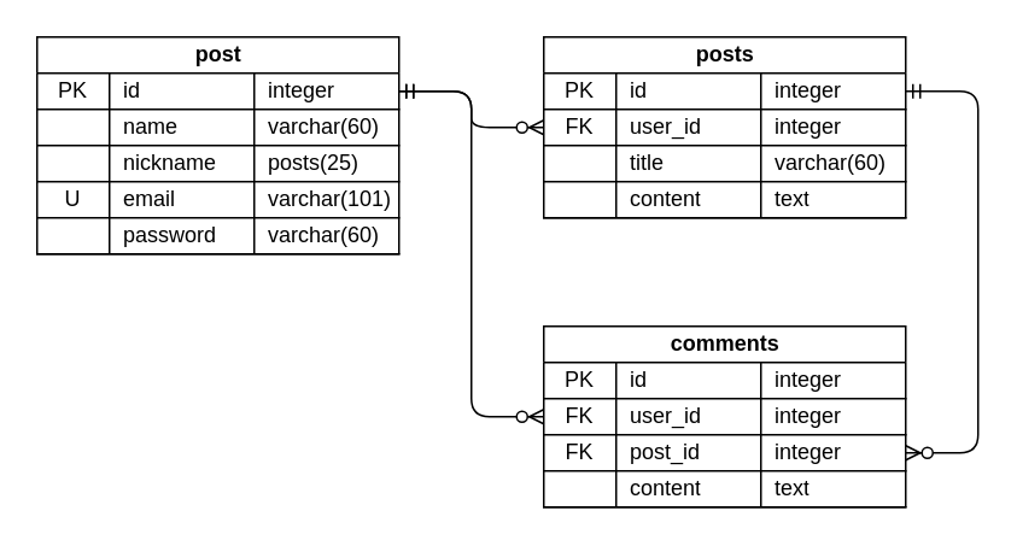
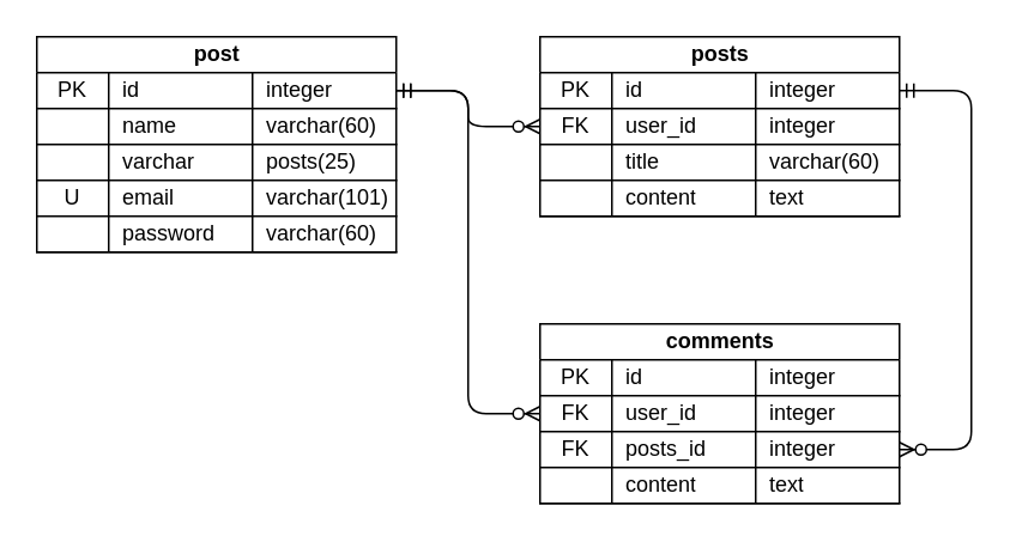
- <mxCell id="13" value="nickname" style="shape=partialRectangle;connectable=0;fillColor=none;top=0;left=0;bottom=0;right=0;align=left;spacingLeft=6;fontStyle=0;overflow=hidden;whiteSpace=wrap;html=1;" parent="11" vertex="1"><mxGeometry x="40" width="80" height="20" as="geometry"><mxRectangle width="80" height="20" as="alternateBounds" /></mxGeometry></mxCell>
+ <mxCell id="13" value="varchar" style="shape=partialRectangle;connectable=0;fillColor=none;top=0;left=0;bottom=0;right=0;align=left;spacingLeft=6;fontStyle=0;overflow=hidden;whiteSpace=wrap;html=1;" parent="11" vertex="1"><mxGeometry x="40" width="80" height="20" as="geometry"><mxRectangle width="80" height="20" as="alternateBounds" /></mxGeometry></mxCell>
- <mxCell id="51" value="post_id" style="shape=partialRectangle;connectable=0;fillColor=none;top=0;left=0;bottom=0;right=0;align=left;spacingLeft=6;fontStyle=0;overflow=hidden;whiteSpace=wrap;html=1;" parent="49" vertex="1"><mxGeometry x="40" width="80" height="20" as="geometry"><mxRectangle width="80" height="20" as="alternateBounds" /></mxGeometry></mxCell>
+ <mxCell id="51" value="posts_id" style="shape=partialRectangle;connectable=0;fillColor=none;top=0;left=0;bottom=0;right=0;align=left;spacingLeft=6;fontStyle=0;overflow=hidden;whiteSpace=wrap;html=1;" parent="49" vertex="1"><mxGeometry x="40" width="80" height="20" as="geometry"><mxRectangle width="80" height="20" as="alternateBounds" /></mxGeometry></mxCell>
